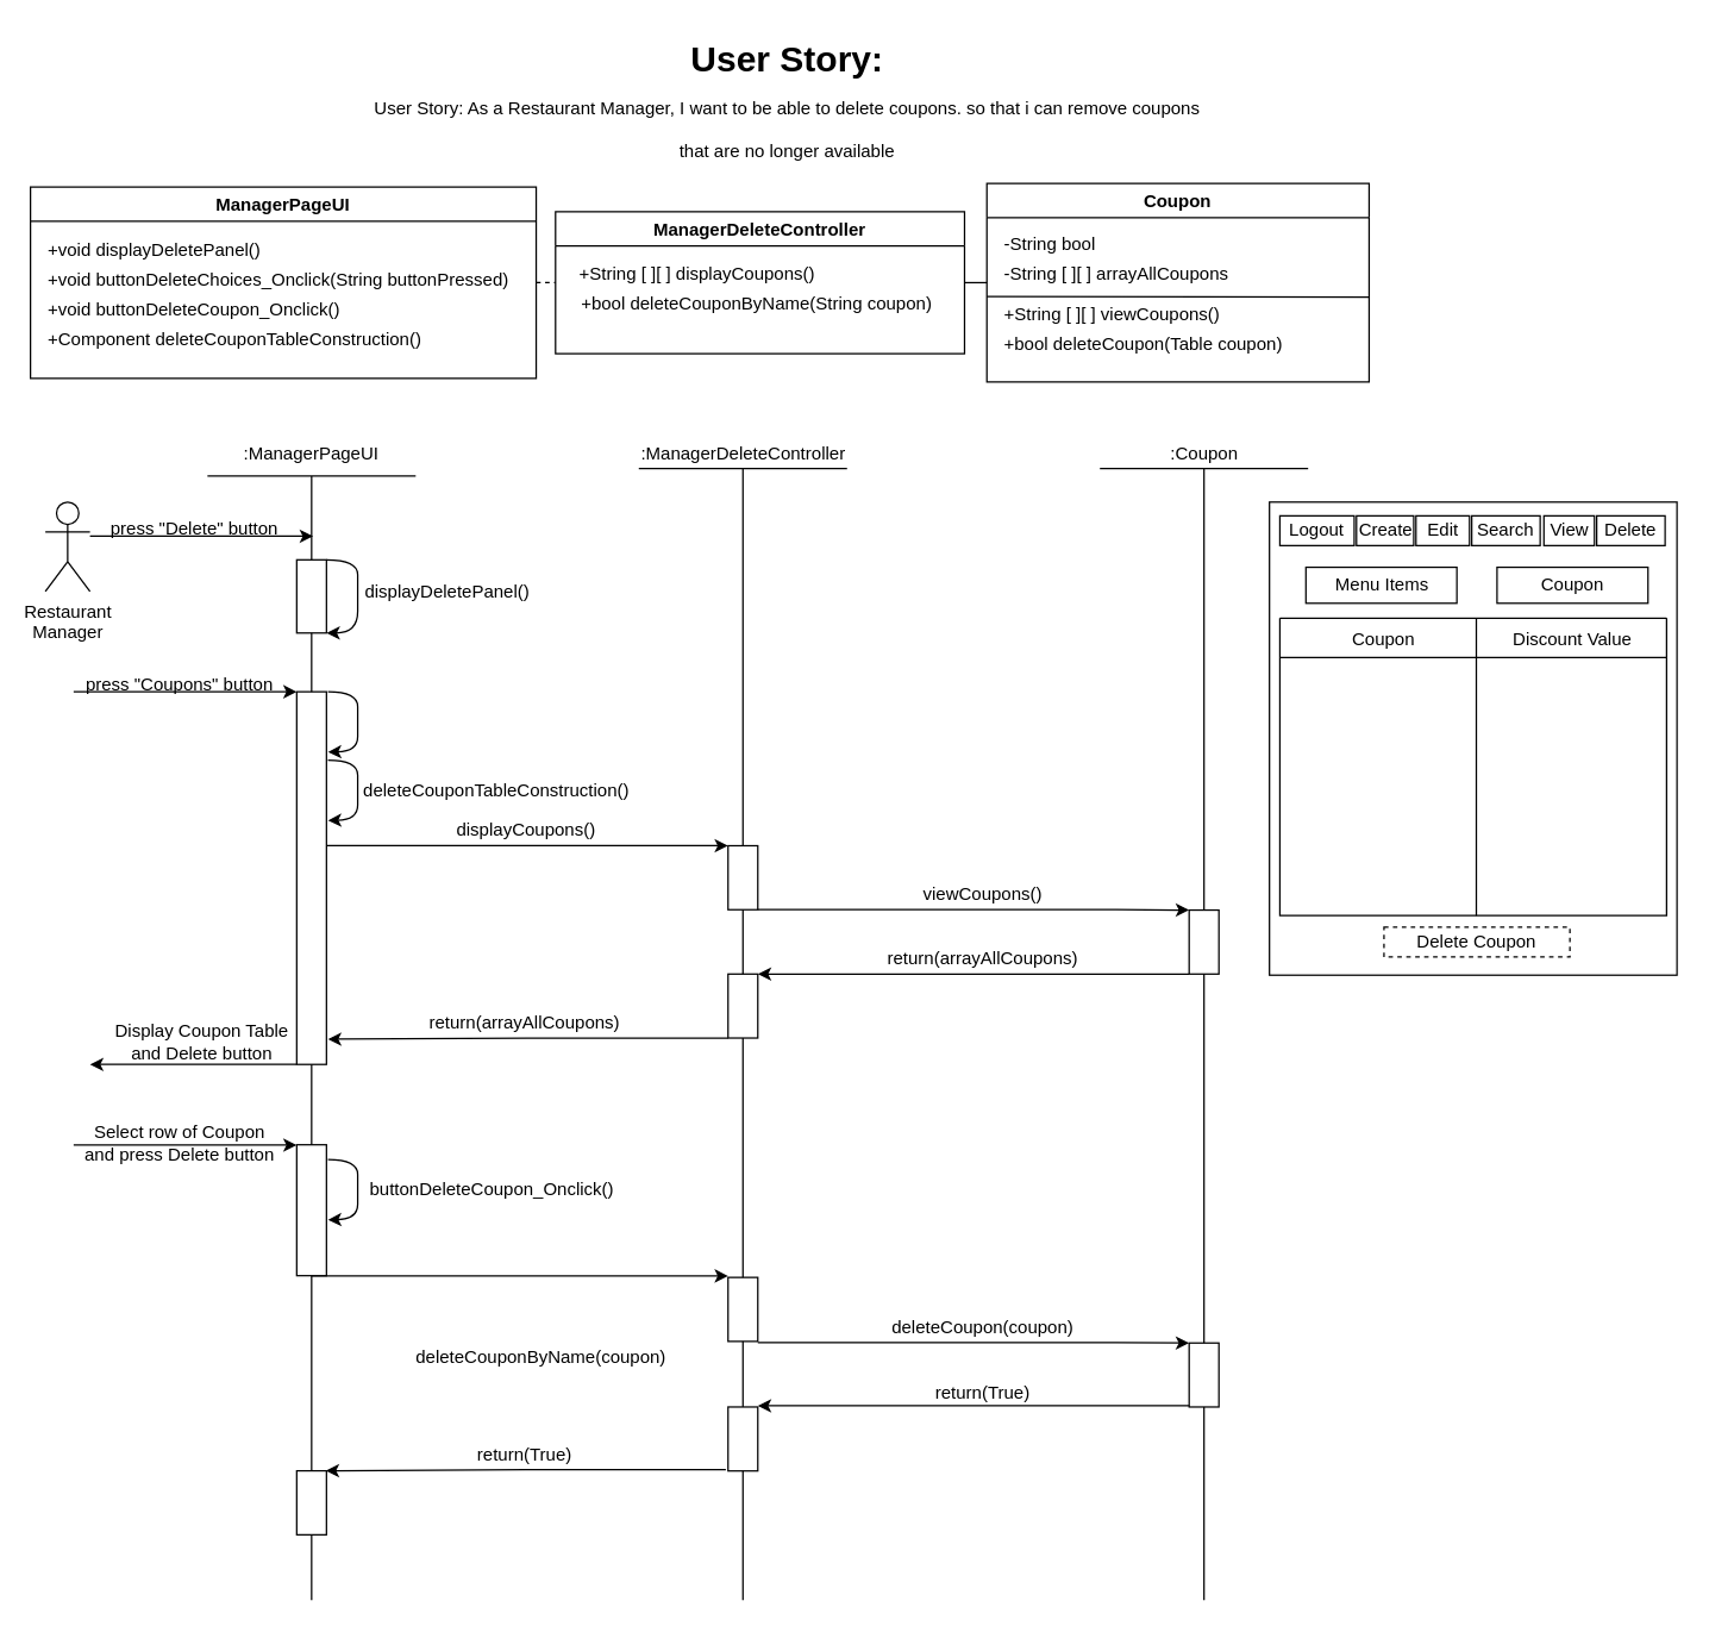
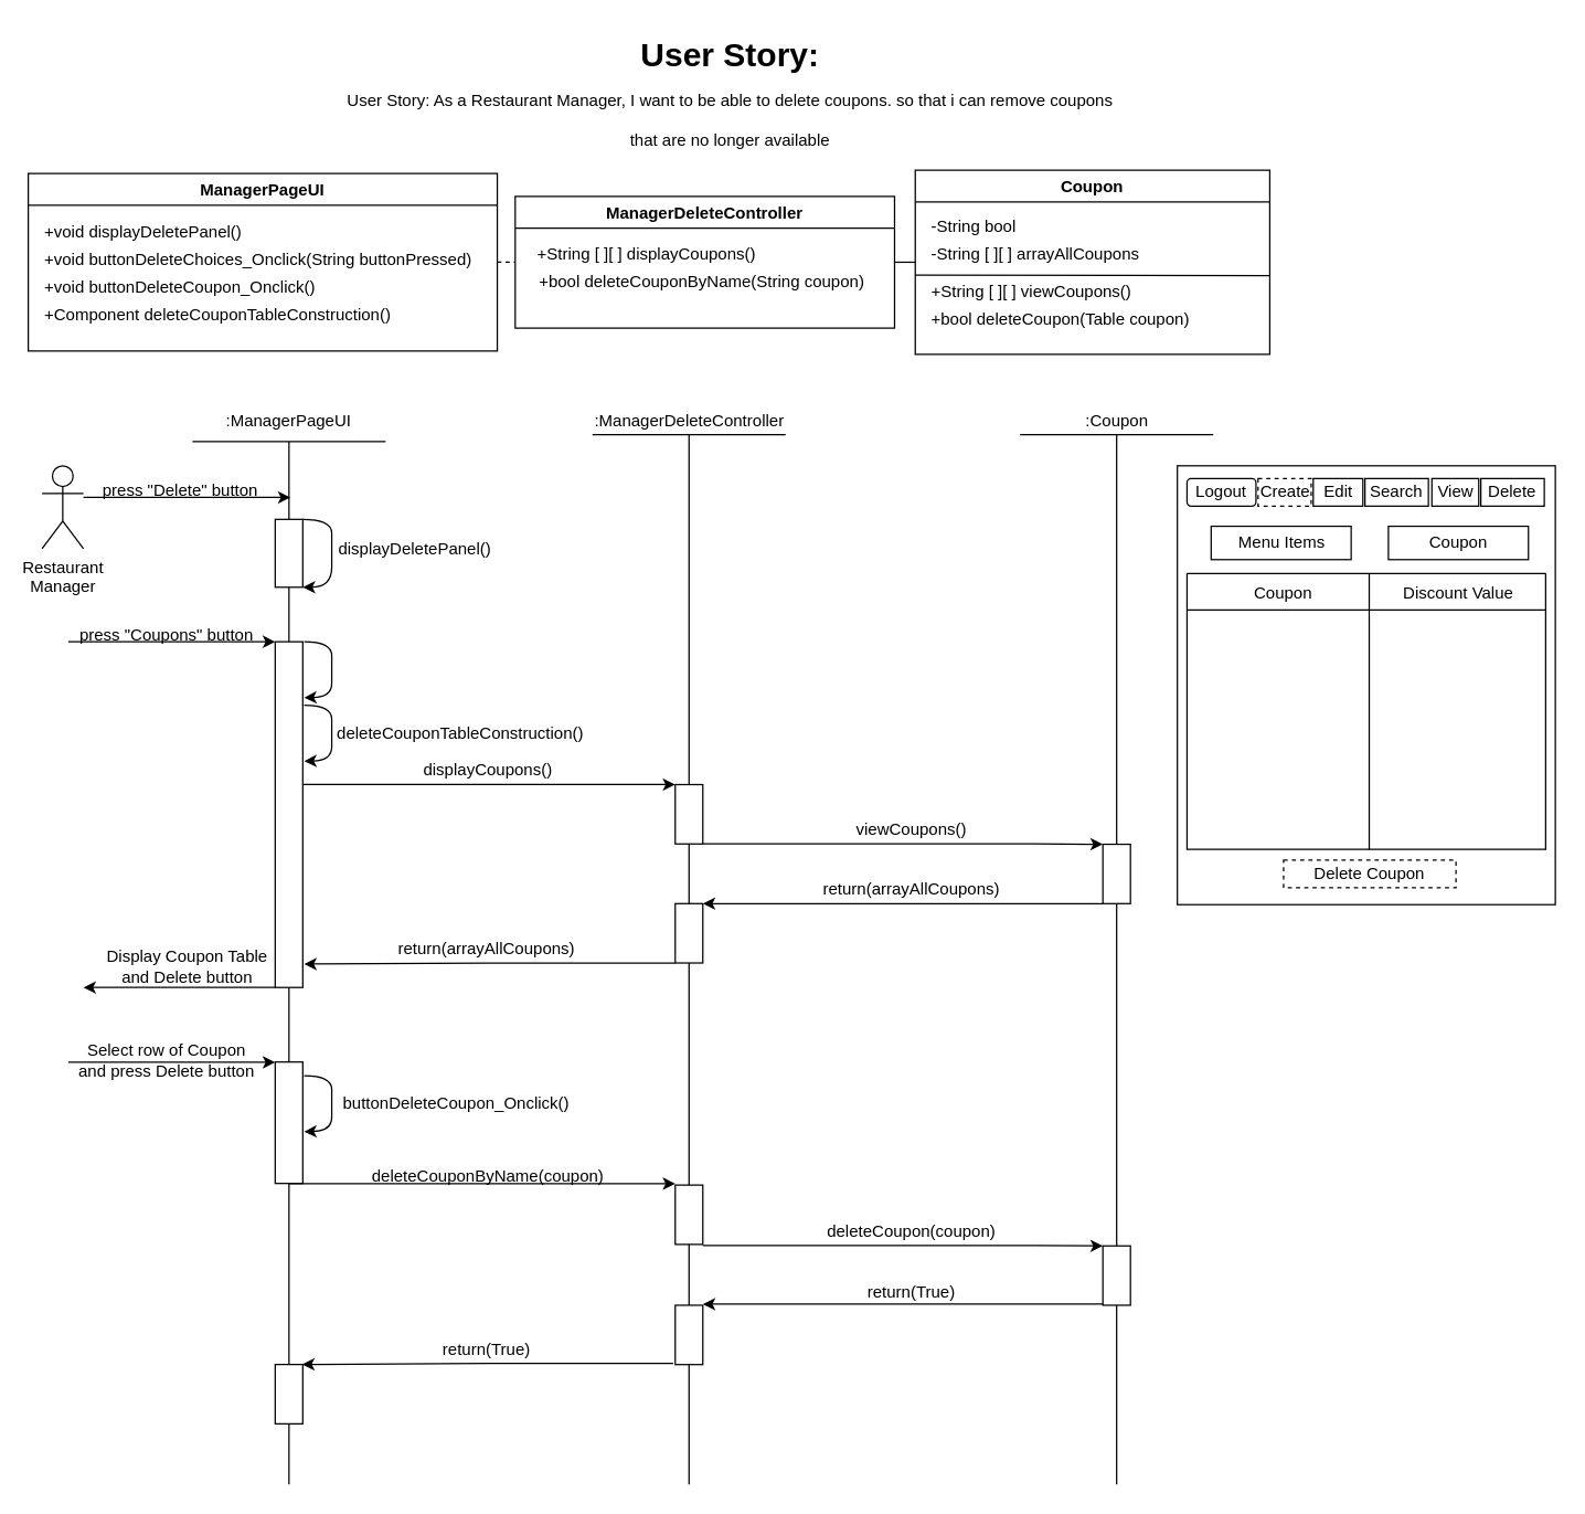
- <mxCell id="32" value="Logout" style="rounded=0;whiteSpace=wrap;html=1;" parent="1" vertex="1"><mxGeometry x="860" y="346.25" width="50" height="20" as="geometry" /></mxCell>
+ <mxCell id="32" value="Logout" style="whiteSpace=wrap;html=1;rounded=1;" parent="1" vertex="1"><mxGeometry x="860" y="346.25" width="50" height="20" as="geometry" /></mxCell>
- <mxCell id="56" value="Create" style="rounded=0;whiteSpace=wrap;html=1;" parent="1" vertex="1"><mxGeometry x="911.5" y="346.25" width="38.5" height="20" as="geometry" /></mxCell>
+ <mxCell id="56" value="Create" style="rounded=0;whiteSpace=wrap;html=1;dashed=1;" parent="1" vertex="1"><mxGeometry x="911.5" y="346.25" width="38.5" height="20" as="geometry" /></mxCell>
- <mxCell id="29" value="deleteCouponByName(coupon)" style="text;html=1;align=center;verticalAlign=middle;resizable=0;points=[];autosize=1;strokeColor=none;fillColor=none;" parent="1" vertex="1"><mxGeometry x="273" y="902.17" width="180" height="20" as="geometry" /></mxCell>
+ <mxCell id="29" value="deleteCouponByName(coupon)" style="text;html=1;align=center;verticalAlign=middle;resizable=0;points=[];autosize=1;strokeColor=none;fillColor=none;" parent="1" vertex="1"><mxGeometry x="263" y="842.17" width="180" height="20" as="geometry" /></mxCell>
